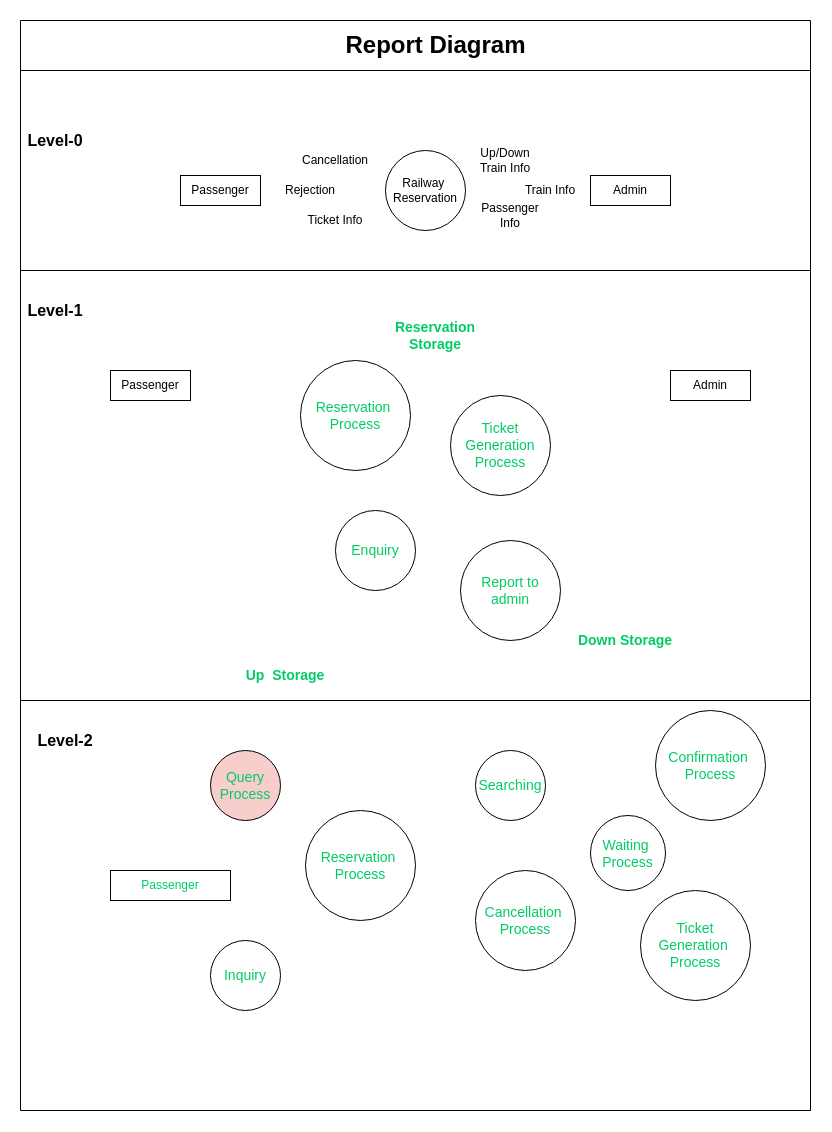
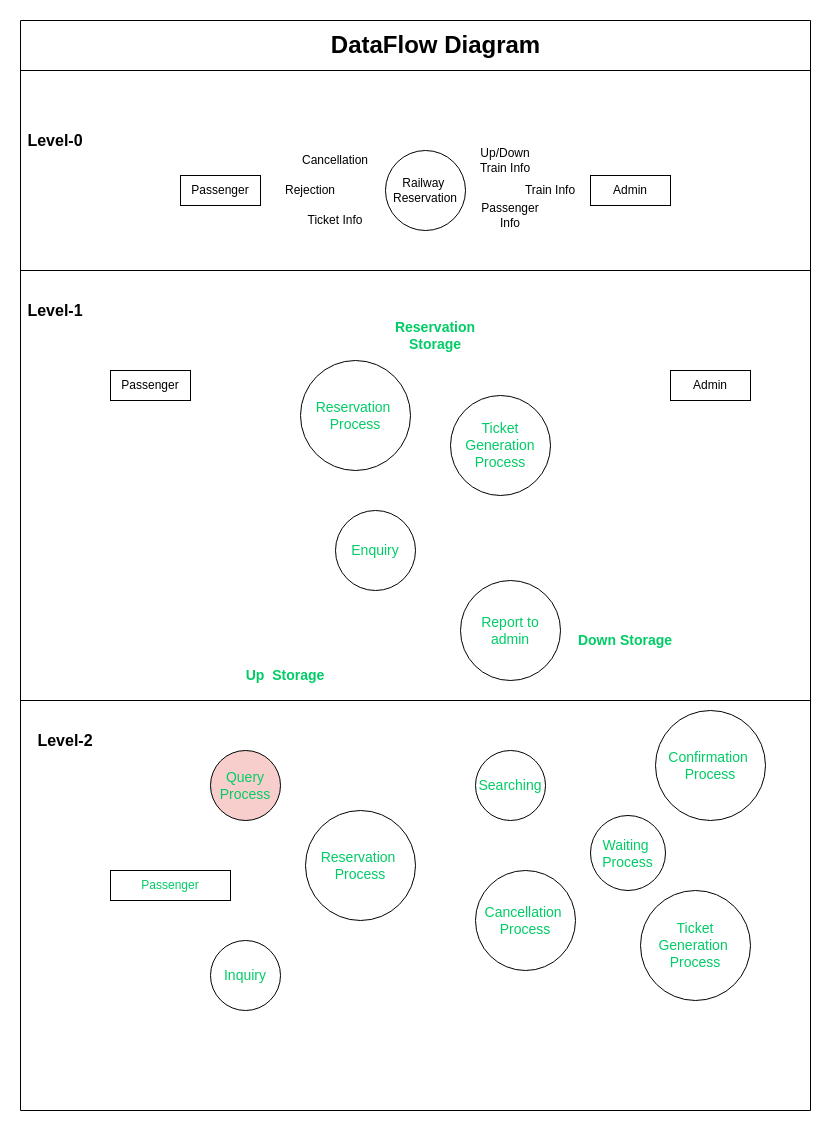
- <mxCell id="2" value="Report Diagram" style="text;strokeColor=none;fillColor=none;html=1;fontSize=24;fontStyle=1;verticalAlign=middle;align=center;" vertex="1" parent="1"><mxGeometry x="320" y="20" width="230" height="50" as="geometry" /></mxCell>
+ <mxCell id="2" value="DataFlow Diagram" style="text;strokeColor=none;fillColor=none;html=1;fontSize=24;fontStyle=1;verticalAlign=middle;align=center;" vertex="1" parent="1"><mxGeometry x="320" y="20" width="230" height="50" as="geometry" /></mxCell>
- <mxCell id="21" value="&lt;font color=&quot;#00cc66&quot;&gt;&lt;span style=&quot;font-size: 14px&quot;&gt;Report to admin&lt;/span&gt;&lt;/font&gt;" style="ellipse;whiteSpace=wrap;html=1;aspect=fixed;" vertex="1" parent="1"><mxGeometry x="460" y="540" width="100" height="100" as="geometry" /></mxCell>
+ <mxCell id="21" value="&lt;font color=&quot;#00cc66&quot;&gt;&lt;span style=&quot;font-size: 14px&quot;&gt;Report to admin&lt;/span&gt;&lt;/font&gt;" style="ellipse;whiteSpace=wrap;html=1;aspect=fixed;" vertex="1" parent="1"><mxGeometry x="460" y="580" width="100" height="100" as="geometry" /></mxCell>
